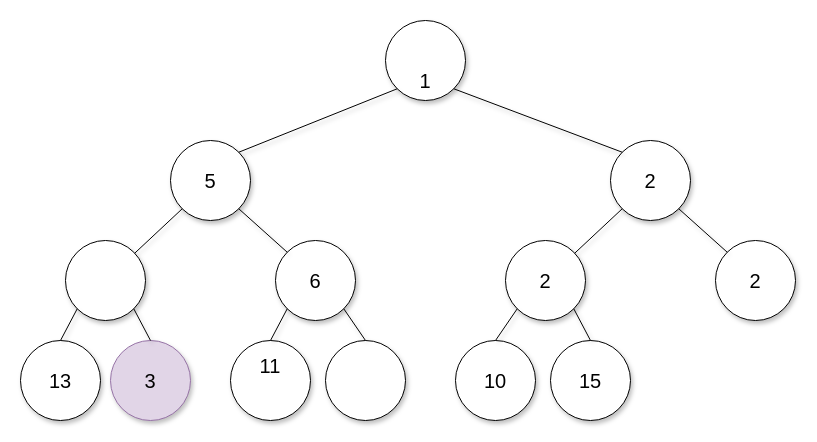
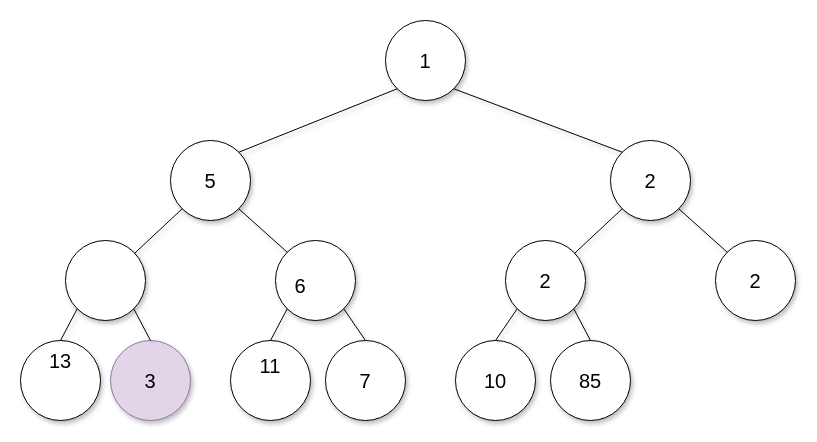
- <mxCell id="3" value="1" style="text;html=1;strokeColor=none;fillColor=none;align=center;verticalAlign=middle;whiteSpace=wrap;rounded=0;fontSize=20;shadow=1;sketch=0;" vertex="1" parent="1"><mxGeometry x="405" y="70" width="40" height="20" as="geometry" /></mxCell>
+ <mxCell id="3" value="1" style="text;html=1;strokeColor=none;fillColor=none;align=center;verticalAlign=middle;whiteSpace=wrap;rounded=0;fontSize=20;shadow=1;sketch=0;" vertex="1" parent="1"><mxGeometry x="405" y="50" width="40" height="20" as="geometry" /></mxCell>
- <mxCell id="9" value="6" style="text;html=1;strokeColor=none;fillColor=none;align=center;verticalAlign=middle;whiteSpace=wrap;rounded=0;fontSize=20;shadow=1;sketch=0;" vertex="1" parent="1"><mxGeometry x="295" y="270" width="40" height="20" as="geometry" /></mxCell>
+ <mxCell id="9" value="6" style="text;html=1;strokeColor=none;fillColor=none;align=center;verticalAlign=middle;whiteSpace=wrap;rounded=0;fontSize=20;shadow=1;sketch=0;" vertex="1" parent="1"><mxGeometry x="280" y="275" width="40" height="20" as="geometry" /></mxCell>
- <mxCell id="16" value="13" style="text;html=1;strokeColor=none;fillColor=none;align=center;verticalAlign=middle;whiteSpace=wrap;rounded=0;fontSize=20;shadow=1;sketch=0;" vertex="1" parent="1"><mxGeometry x="40" y="370" width="40" height="20" as="geometry" /></mxCell>
+ <mxCell id="16" value="13" style="text;html=1;strokeColor=none;fillColor=none;align=center;verticalAlign=middle;whiteSpace=wrap;rounded=0;fontSize=20;shadow=1;sketch=0;" vertex="1" parent="1"><mxGeometry x="40" y="350" width="40" height="20" as="geometry" /></mxCell>
+ <mxCell id="31" value="7" style="text;html=1;align=center;verticalAlign=middle;whiteSpace=wrap;rounded=0;fontSize=20;shadow=1;sketch=0;" vertex="1" parent="1"><mxGeometry x="345" y="370" width="40" height="20" as="geometry" /></mxCell>
- <mxCell id="36" value="15" style="text;html=1;align=center;verticalAlign=middle;whiteSpace=wrap;rounded=0;fontSize=20;shadow=1;sketch=0;" vertex="1" parent="1"><mxGeometry x="570" y="370" width="40" height="20" as="geometry" /></mxCell>
+ <mxCell id="36" value="85" style="text;html=1;align=center;verticalAlign=middle;whiteSpace=wrap;rounded=0;fontSize=20;shadow=1;sketch=0;" vertex="1" parent="1"><mxGeometry x="570" y="370" width="40" height="20" as="geometry" /></mxCell>
